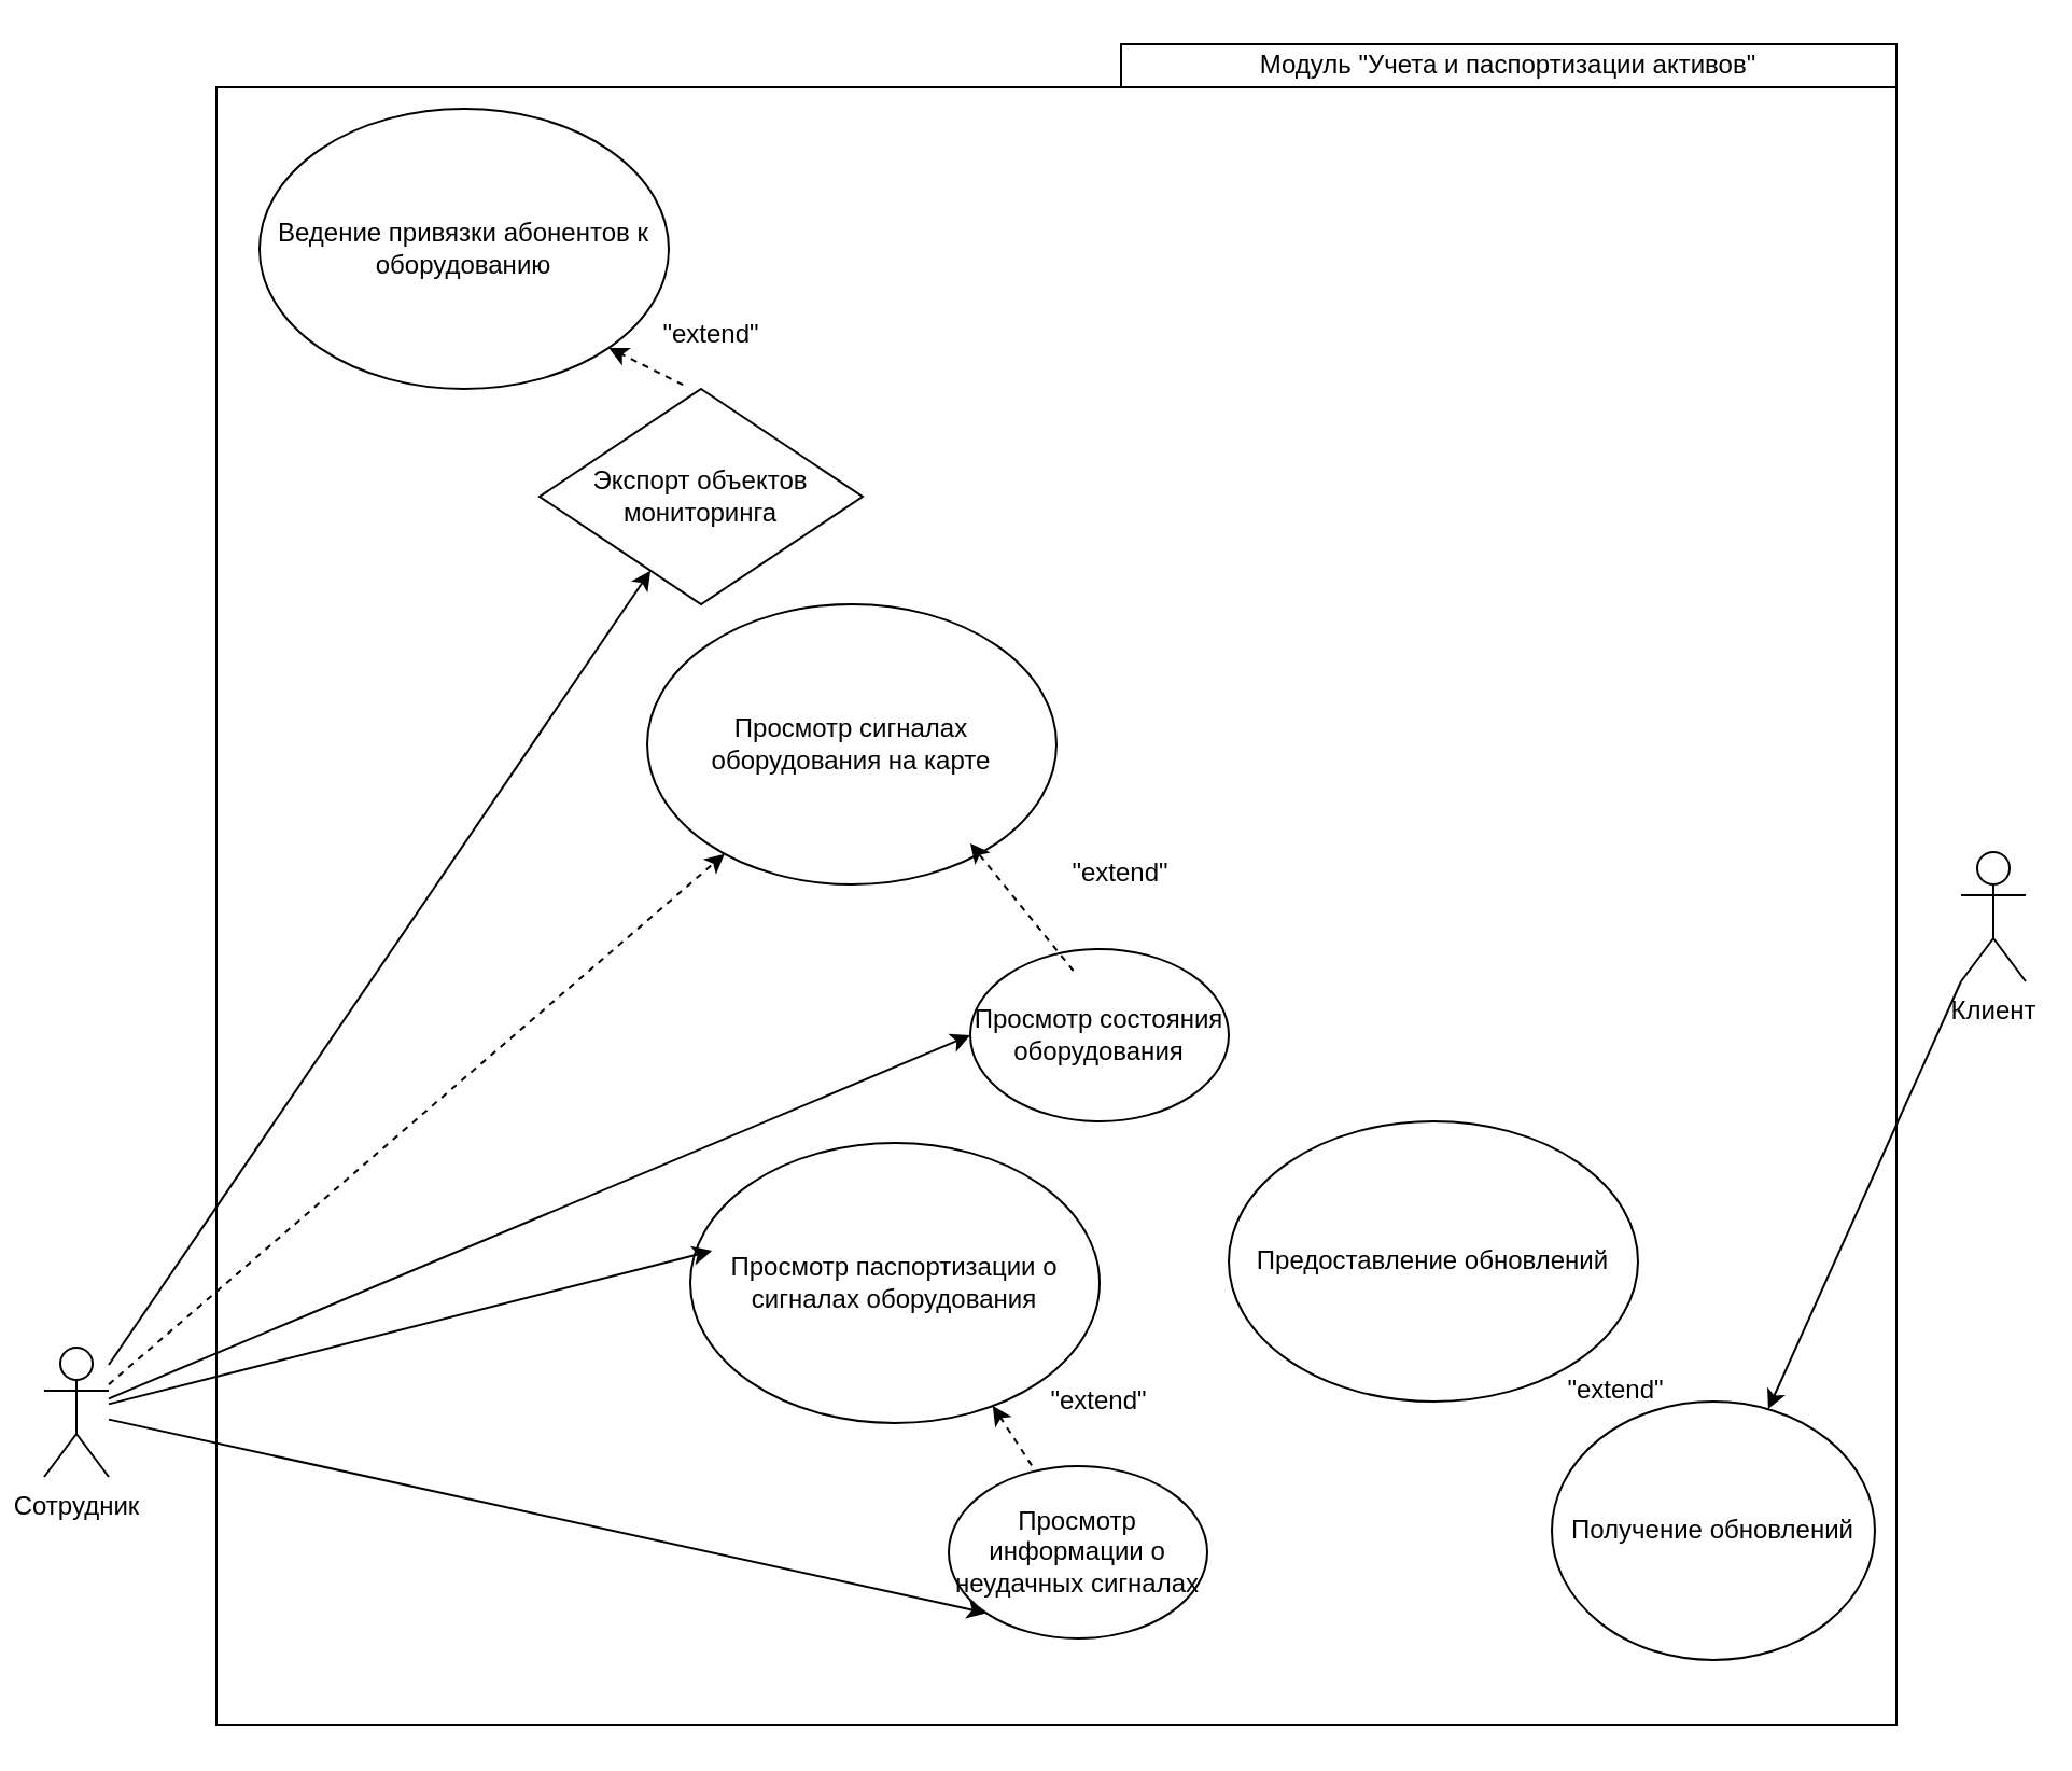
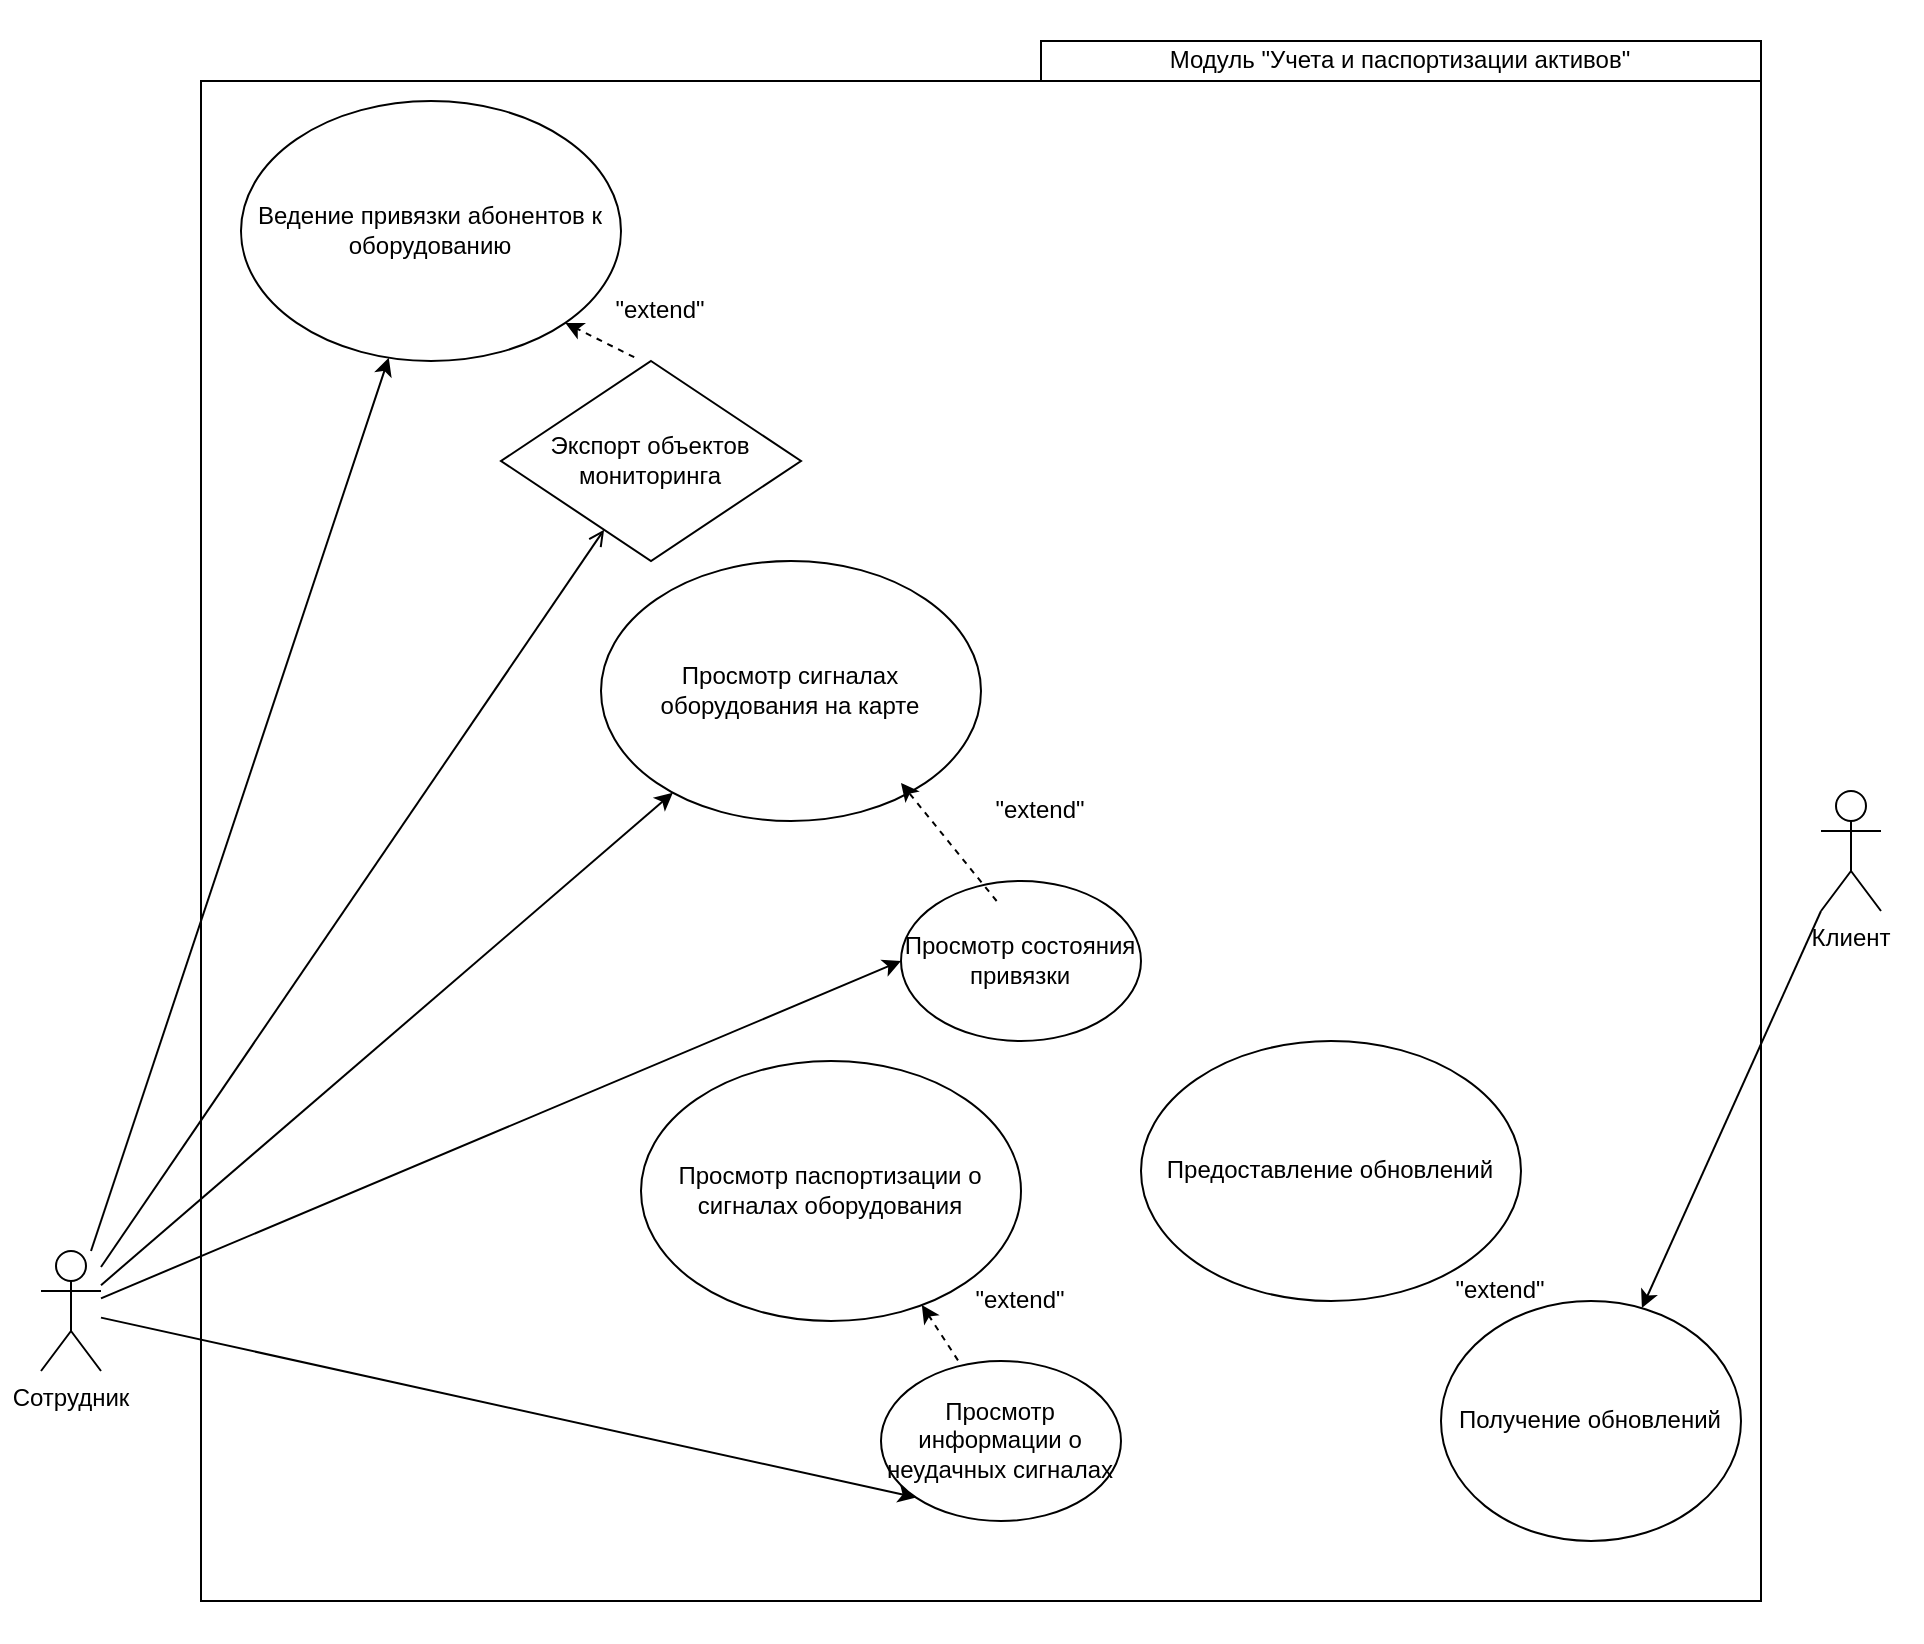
- <mxCell id="2" style="rounded=0;orthogonalLoop=1;jettySize=auto;html=1;endArrow=classic;endFill=1;" edge="1" parent="1" source="6" target="12"><mxGeometry relative="1" as="geometry" /></mxCell>
+ <mxCell id="2" style="rounded=0;orthogonalLoop=1;jettySize=auto;html=1;endArrow=open;endFill=1;" edge="1" parent="1" source="6" target="12"><mxGeometry relative="1" as="geometry" /></mxCell>
- <mxCell id="15" value="Просмотр состояния оборудования" style="ellipse;whiteSpace=wrap;html=1;fillColor=default;" vertex="1" parent="1"><mxGeometry x="450" y="440" width="120" height="80" as="geometry" /></mxCell>
+ <mxCell id="15" value="Просмотр состояния привязки" style="ellipse;whiteSpace=wrap;html=1;fillColor=default;" vertex="1" parent="1"><mxGeometry x="450" y="440" width="120" height="80" as="geometry" /></mxCell>
- <mxCell id="3" style="edgeStyle=none;rounded=0;orthogonalLoop=1;jettySize=auto;html=1;endArrow=classic;endFill=1;dashed=1;" edge="1" parent="1" source="6" target="14"><mxGeometry relative="1" as="geometry" /></mxCell>
+ <mxCell id="3" style="edgeStyle=none;rounded=0;orthogonalLoop=1;jettySize=auto;html=1;endArrow=classic;endFill=1;" edge="1" parent="1" source="6" target="14"><mxGeometry relative="1" as="geometry" /></mxCell>
- <mxCell id="23" style="edgeStyle=none;rounded=0;orthogonalLoop=1;jettySize=auto;html=1;entryX=0.053;entryY=0.385;entryDx=0;entryDy=0;entryPerimeter=0;endArrow=classic;endFill=1;" edge="1" parent="1" source="6" target="18"><mxGeometry relative="1" as="geometry" /></mxCell>
+ <mxCell id="23" style="edgeStyle=none;rounded=0;orthogonalLoop=1;jettySize=auto;html=1;endArrow=classic;endFill=1;" edge="1" parent="1" source="6" target="10"><mxGeometry relative="1" as="geometry" /></mxCell>
